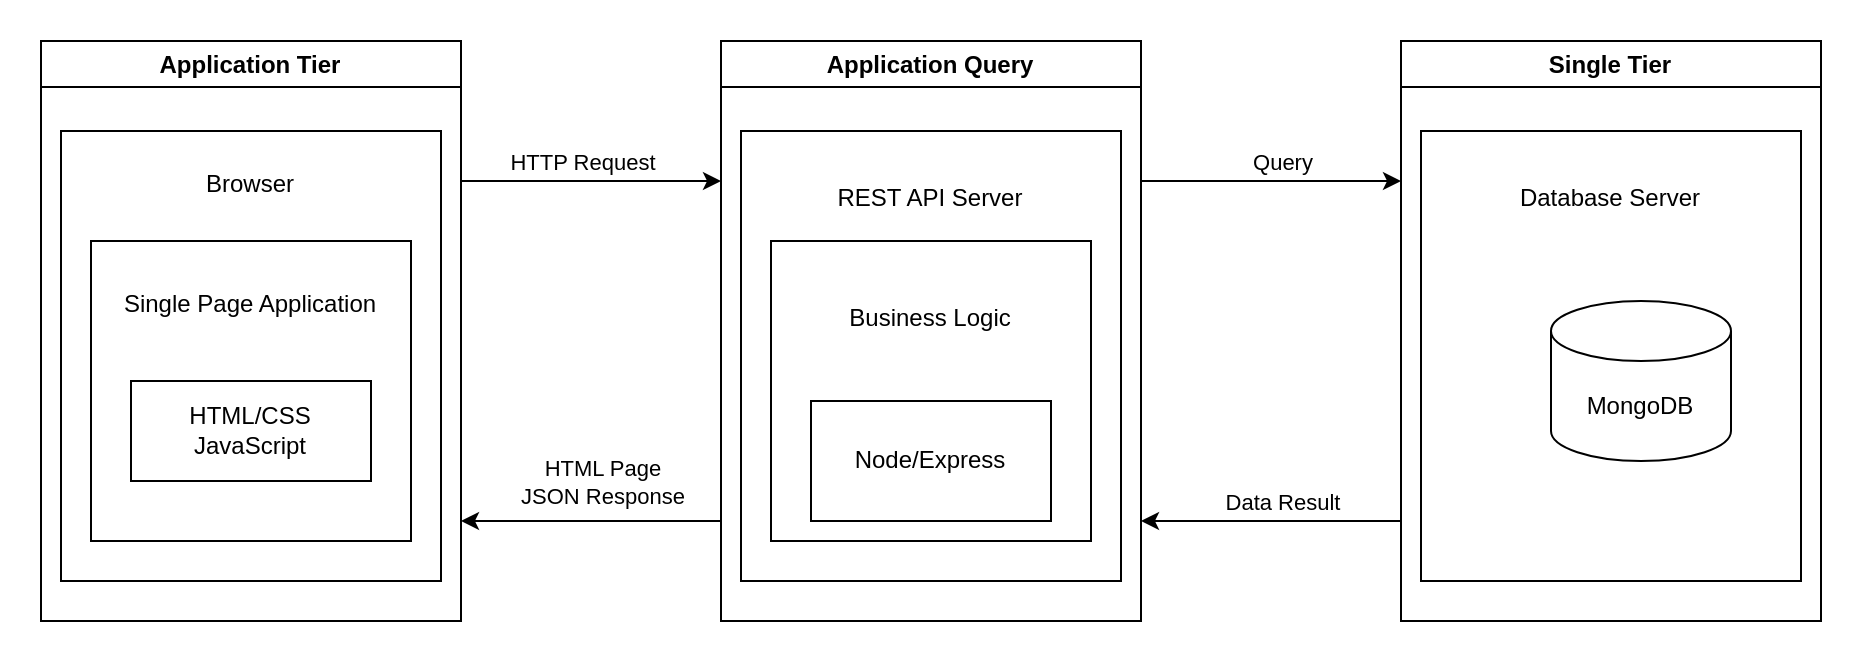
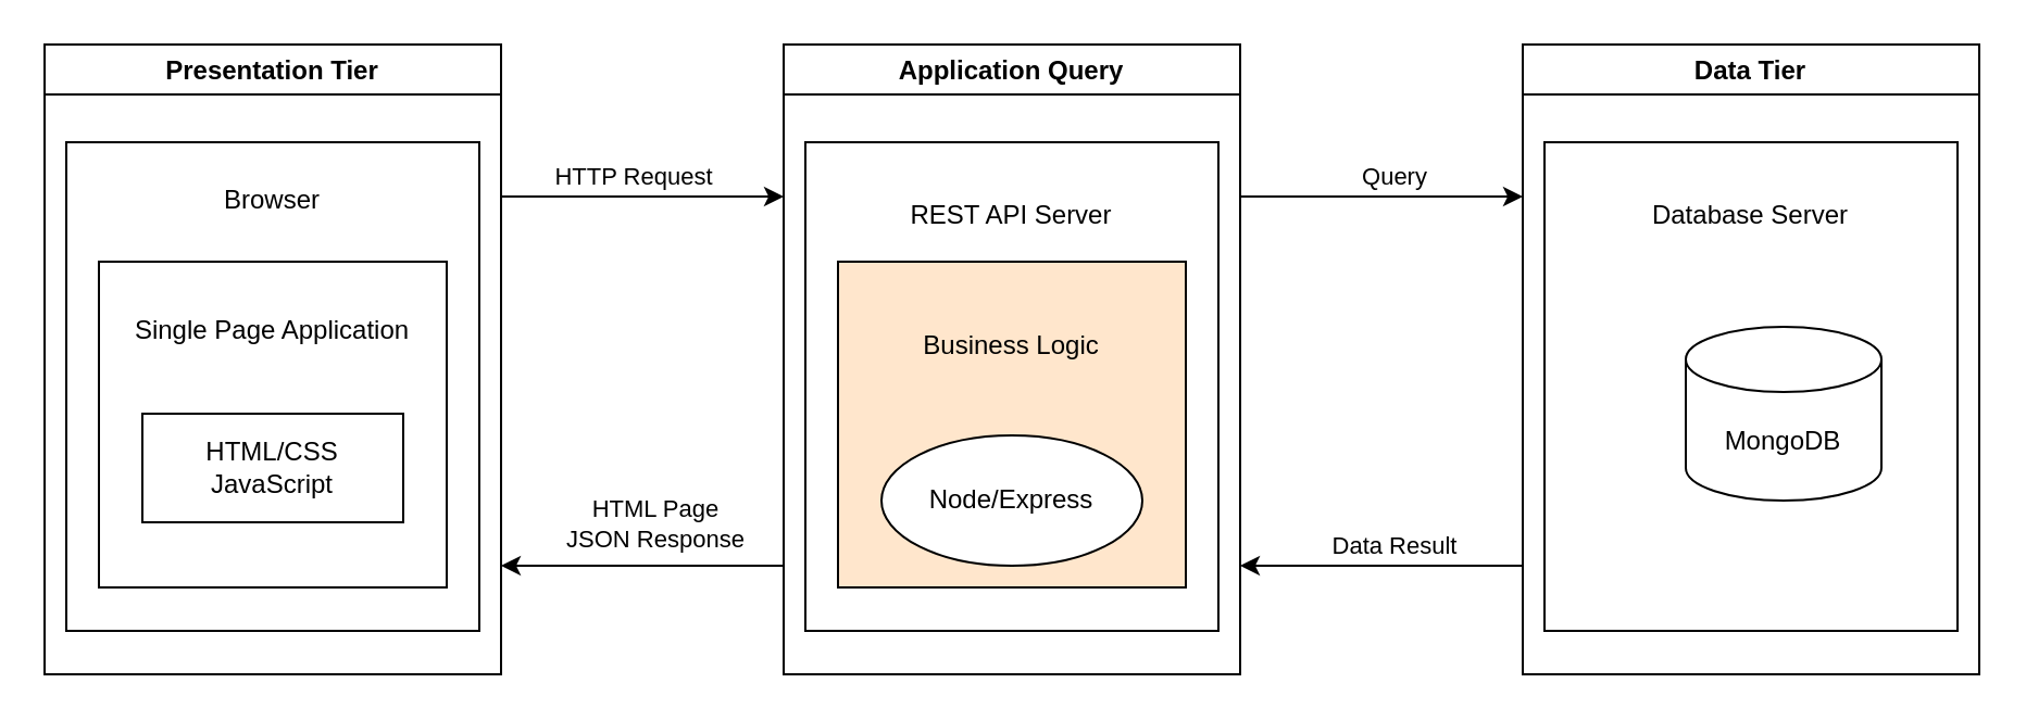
- <mxCell id="2" value="Application Tier" style="swimlane;" vertex="1" parent="1"><mxGeometry x="20" y="20" width="210" height="290" as="geometry" /></mxCell>
+ <mxCell id="2" value="Presentation Tier" style="swimlane;" vertex="1" parent="1"><mxGeometry x="20" y="20" width="210" height="290" as="geometry" /></mxCell>
- <mxCell id="10" value="Single Tier" style="swimlane;" vertex="1" parent="1"><mxGeometry x="700" y="20" width="210" height="290" as="geometry" /></mxCell>
+ <mxCell id="10" value="Data Tier" style="swimlane;" vertex="1" parent="1"><mxGeometry x="700" y="20" width="210" height="290" as="geometry" /></mxCell>
- <mxCell id="8" value="Business Logic&lt;br&gt;&lt;br&gt;&lt;br&gt;&lt;br&gt;&lt;br&gt;&lt;br&gt;" style="rounded=0;whiteSpace=wrap;html=1;" vertex="1" parent="6"><mxGeometry x="25" y="100" width="160" height="150" as="geometry" /></mxCell>
+ <mxCell id="8" value="Business Logic&lt;br&gt;&lt;br&gt;&lt;br&gt;&lt;br&gt;&lt;br&gt;&lt;br&gt;" style="rounded=0;whiteSpace=wrap;html=1;fillColor=#ffe6cc;" vertex="1" parent="6"><mxGeometry x="25" y="100" width="160" height="150" as="geometry" /></mxCell>
- <mxCell id="9" value="Node/Express" style="rounded=0;whiteSpace=wrap;html=1;" vertex="1" parent="6"><mxGeometry x="45" y="180" width="120" height="60" as="geometry" /></mxCell>
+ <mxCell id="9" value="Node/Express" style="ellipse;whiteSpace=wrap;html=1;" vertex="1" parent="6"><mxGeometry x="45" y="180" width="120" height="60" as="geometry" /></mxCell>
